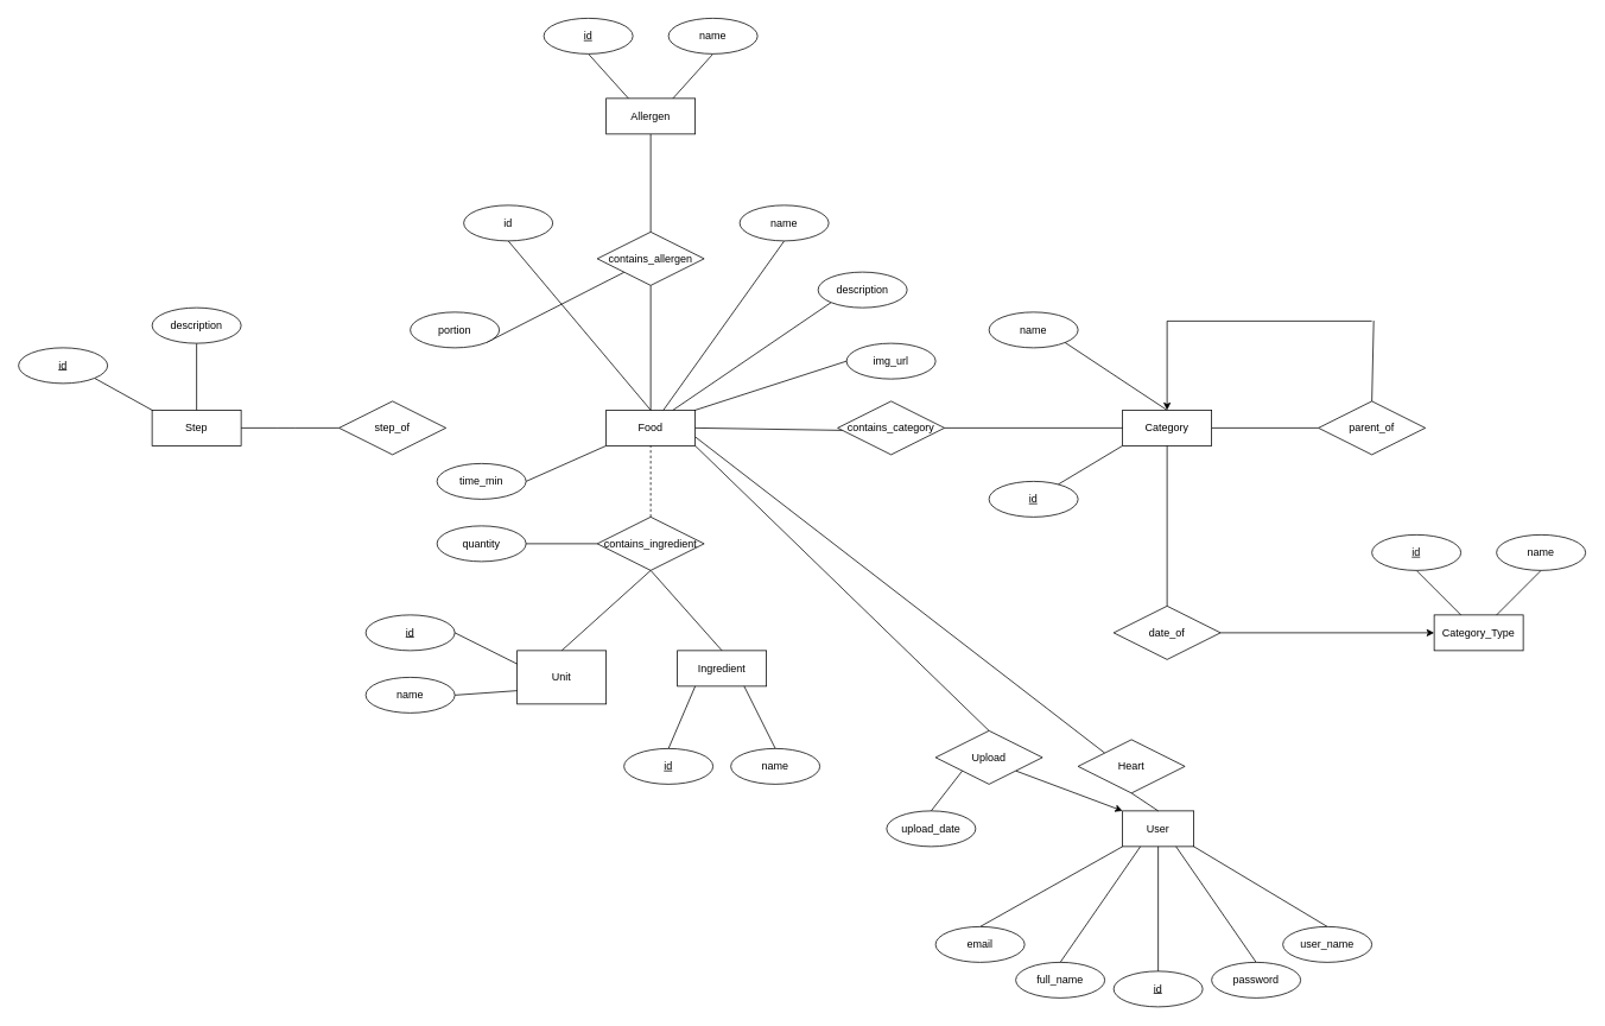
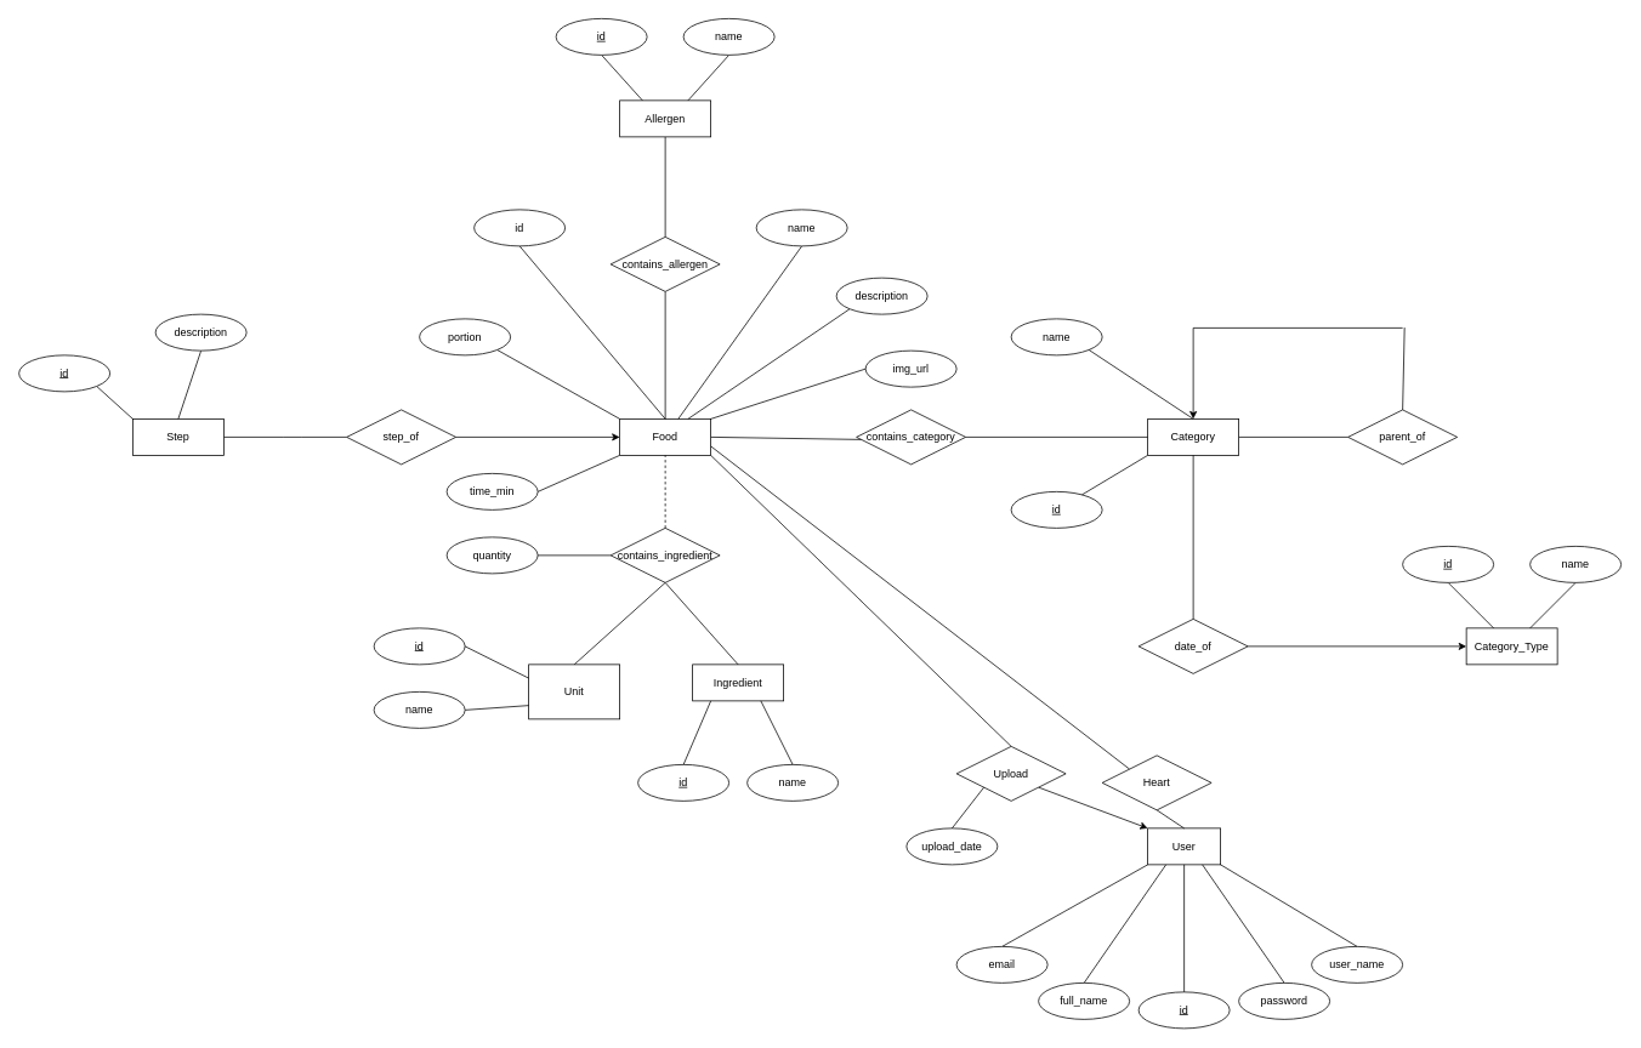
- <mxCell id="38" style="edgeStyle=none;html=1;exitX=1;exitY=1;exitDx=0;exitDy=0;endArrow=none;endFill=0;" parent="1" source="39" target="86" edge="1"><mxGeometry relative="1" as="geometry" /></mxCell>
+ <mxCell id="38" style="edgeStyle=none;html=1;exitX=1;exitY=1;exitDx=0;exitDy=0;entryX=0;entryY=0;entryDx=0;entryDy=0;endArrow=none;endFill=0;" parent="1" source="39" target="23" edge="1"><mxGeometry relative="1" as="geometry" /></mxCell>
- <mxCell id="76" value="Step" style="whiteSpace=wrap;html=1;align=center;" parent="1" vertex="1"><mxGeometry x="170" y="460" width="100" height="40" as="geometry" /></mxCell>
+ <mxCell id="76" value="Step" style="whiteSpace=wrap;html=1;align=center;" parent="1" vertex="1"><mxGeometry x="145" y="460" width="100" height="40" as="geometry" /></mxCell>
+ <mxCell id="81" style="edgeStyle=none;html=1;exitX=1;exitY=0.5;exitDx=0;exitDy=0;entryX=0;entryY=0.5;entryDx=0;entryDy=0;startArrow=none;startFill=0;endArrow=classic;endFill=1;" parent="1" source="82" target="23" edge="1"><mxGeometry relative="1" as="geometry" /></mxCell>
